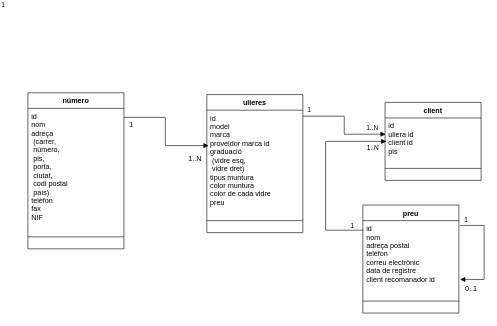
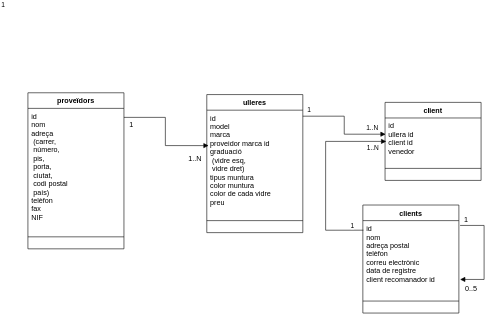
- <mxCell id="2" value="número" style="swimlane;fontStyle=1;align=center;verticalAlign=top;childLayout=stackLayout;horizontal=1;startSize=26;horizontalStack=0;resizeParent=1;resizeParentMax=0;resizeLast=0;collapsible=1;marginBottom=0;" parent="1" vertex="1"><mxGeometry x="20" y="20" width="160" height="260" as="geometry" /></mxCell>
+ <mxCell id="2" value="proveïdors" style="swimlane;fontStyle=1;align=center;verticalAlign=top;childLayout=stackLayout;horizontal=1;startSize=26;horizontalStack=0;resizeParent=1;resizeParentMax=0;resizeLast=0;collapsible=1;marginBottom=0;" parent="1" vertex="1"><mxGeometry x="20" y="20" width="160" height="260" as="geometry" /></mxCell>
- <mxCell id="6" value="id&#10;ullera id&#10;client id&#10;pis" style="text;strokeColor=none;fillColor=none;align=left;verticalAlign=top;spacingLeft=4;spacingRight=4;overflow=hidden;rotatable=0;points=[[0,0.5],[1,0.5]];portConstraint=eastwest;" parent="5" vertex="1"><mxGeometry y="26" width="160" height="64" as="geometry" /></mxCell>
+ <mxCell id="6" value="id&#10;ullera id&#10;client id&#10;venedor" style="text;strokeColor=none;fillColor=none;align=left;verticalAlign=top;spacingLeft=4;spacingRight=4;overflow=hidden;rotatable=0;points=[[0,0.5],[1,0.5]];portConstraint=eastwest;" parent="5" vertex="1"><mxGeometry y="26" width="160" height="64" as="geometry" /></mxCell>
- <mxCell id="18" value="preu" style="swimlane;fontStyle=1;align=center;verticalAlign=top;childLayout=stackLayout;horizontal=1;startSize=26;horizontalStack=0;resizeParent=1;resizeParentMax=0;resizeLast=0;collapsible=1;marginBottom=0;" parent="1" vertex="1"><mxGeometry x="578" y="207" width="160" height="180" as="geometry" /></mxCell>
+ <mxCell id="18" value="clients" style="swimlane;fontStyle=1;align=center;verticalAlign=top;childLayout=stackLayout;horizontal=1;startSize=26;horizontalStack=0;resizeParent=1;resizeParentMax=0;resizeLast=0;collapsible=1;marginBottom=0;" parent="1" vertex="1"><mxGeometry x="578" y="207" width="160" height="180" as="geometry" /></mxCell>
- <mxCell id="17" value="0..1" style="text;html=1;resizable=0;autosize=1;align=center;verticalAlign=middle;points=[];fillColor=none;strokeColor=none;rounded=0;" parent="1" vertex="1"><mxGeometry x="738" y="337" width="40" height="20" as="geometry" /></mxCell>
+ <mxCell id="17" value="0..5" style="text;html=1;resizable=0;autosize=1;align=center;verticalAlign=middle;points=[];fillColor=none;strokeColor=none;rounded=0;" parent="1" vertex="1"><mxGeometry x="738" y="337" width="40" height="20" as="geometry" /></mxCell>
